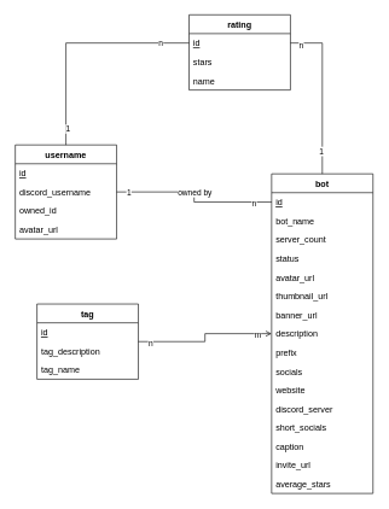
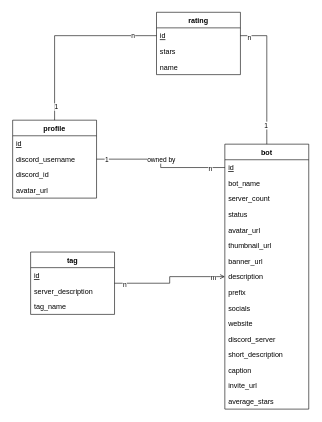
- <mxCell id="30" value="username" style="swimlane;fontStyle=1;childLayout=stackLayout;horizontal=1;startSize=26;fillColor=none;horizontalStack=0;resizeParent=1;resizeParentMax=0;resizeLast=0;collapsible=1;marginBottom=0;" vertex="1" parent="1"><mxGeometry x="20" y="200" width="140" height="130" as="geometry" /></mxCell>
+ <mxCell id="30" value="profile" style="swimlane;fontStyle=1;childLayout=stackLayout;horizontal=1;startSize=26;fillColor=none;horizontalStack=0;resizeParent=1;resizeParentMax=0;resizeLast=0;collapsible=1;marginBottom=0;" vertex="1" parent="1"><mxGeometry x="20" y="200" width="140" height="130" as="geometry" /></mxCell>
- <mxCell id="33" value="owned_id" style="text;strokeColor=none;fillColor=none;align=left;verticalAlign=top;spacingLeft=4;spacingRight=4;overflow=hidden;rotatable=0;points=[[0,0.5],[1,0.5]];portConstraint=eastwest;" vertex="1" parent="30"><mxGeometry y="78" width="140" height="26" as="geometry" /></mxCell>
+ <mxCell id="33" value="discord_id" style="text;strokeColor=none;fillColor=none;align=left;verticalAlign=top;spacingLeft=4;spacingRight=4;overflow=hidden;rotatable=0;points=[[0,0.5],[1,0.5]];portConstraint=eastwest;" vertex="1" parent="30"><mxGeometry y="78" width="140" height="26" as="geometry" /></mxCell>
- <mxCell id="21" value="tag_description" style="text;strokeColor=none;fillColor=none;align=left;verticalAlign=top;spacingLeft=4;spacingRight=4;overflow=hidden;rotatable=0;points=[[0,0.5],[1,0.5]];portConstraint=eastwest;" vertex="1" parent="19"><mxGeometry y="52" width="140" height="26" as="geometry" /></mxCell>
+ <mxCell id="21" value="server_description" style="text;strokeColor=none;fillColor=none;align=left;verticalAlign=top;spacingLeft=4;spacingRight=4;overflow=hidden;rotatable=0;points=[[0,0.5],[1,0.5]];portConstraint=eastwest;" vertex="1" parent="19"><mxGeometry y="52" width="140" height="26" as="geometry" /></mxCell>
- <mxCell id="15" value="short_socials" style="text;strokeColor=none;fillColor=none;align=left;verticalAlign=top;spacingLeft=4;spacingRight=4;overflow=hidden;rotatable=0;points=[[0,0.5],[1,0.5]];portConstraint=eastwest;" vertex="1" parent="2"><mxGeometry y="338" width="140" height="26" as="geometry" /></mxCell>
+ <mxCell id="15" value="short_description" style="text;strokeColor=none;fillColor=none;align=left;verticalAlign=top;spacingLeft=4;spacingRight=4;overflow=hidden;rotatable=0;points=[[0,0.5],[1,0.5]];portConstraint=eastwest;" vertex="1" parent="2"><mxGeometry y="338" width="140" height="26" as="geometry" /></mxCell>
